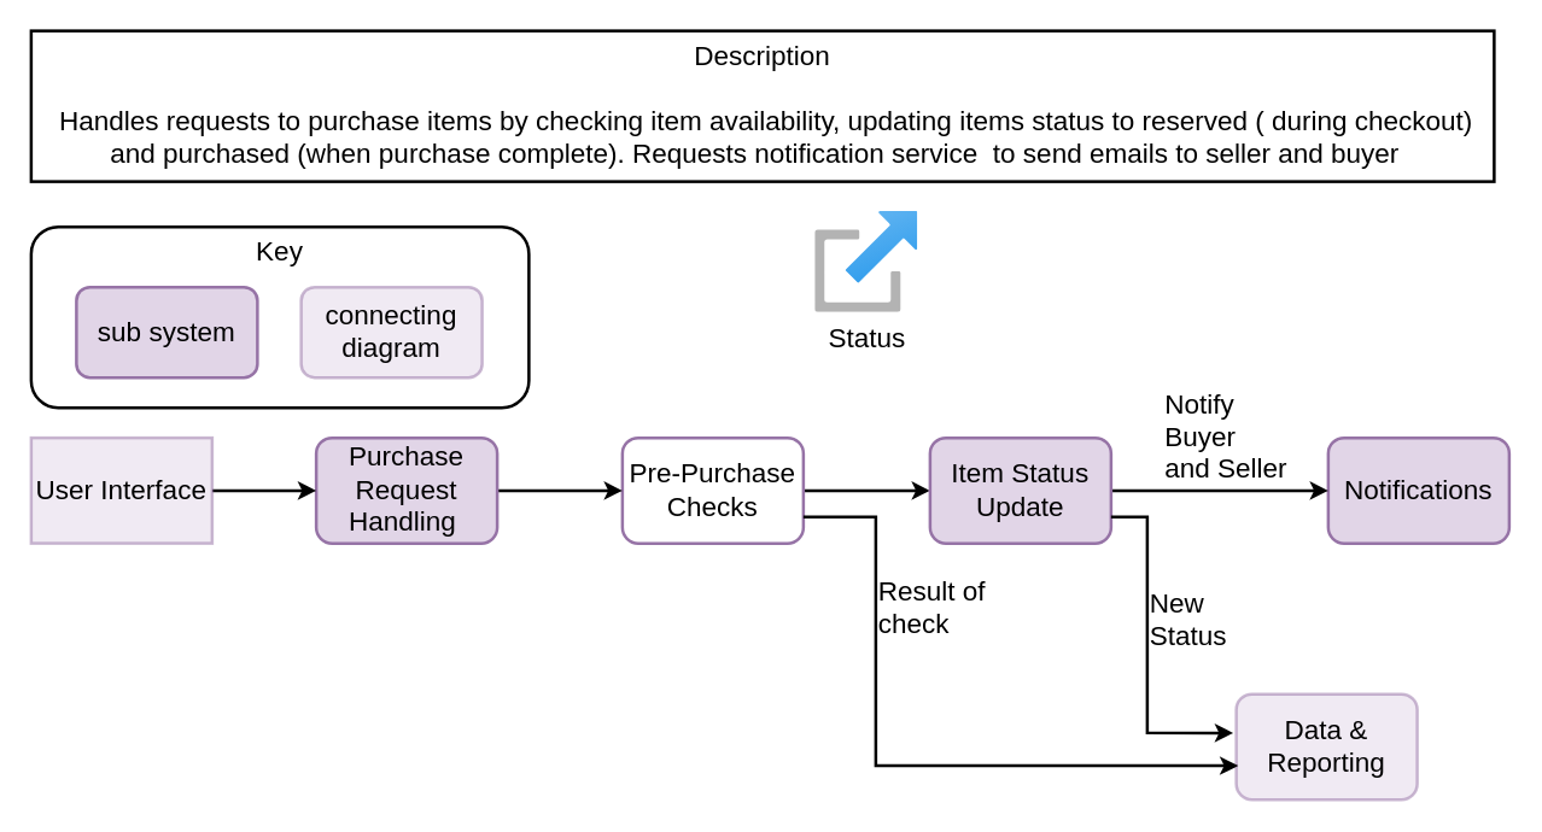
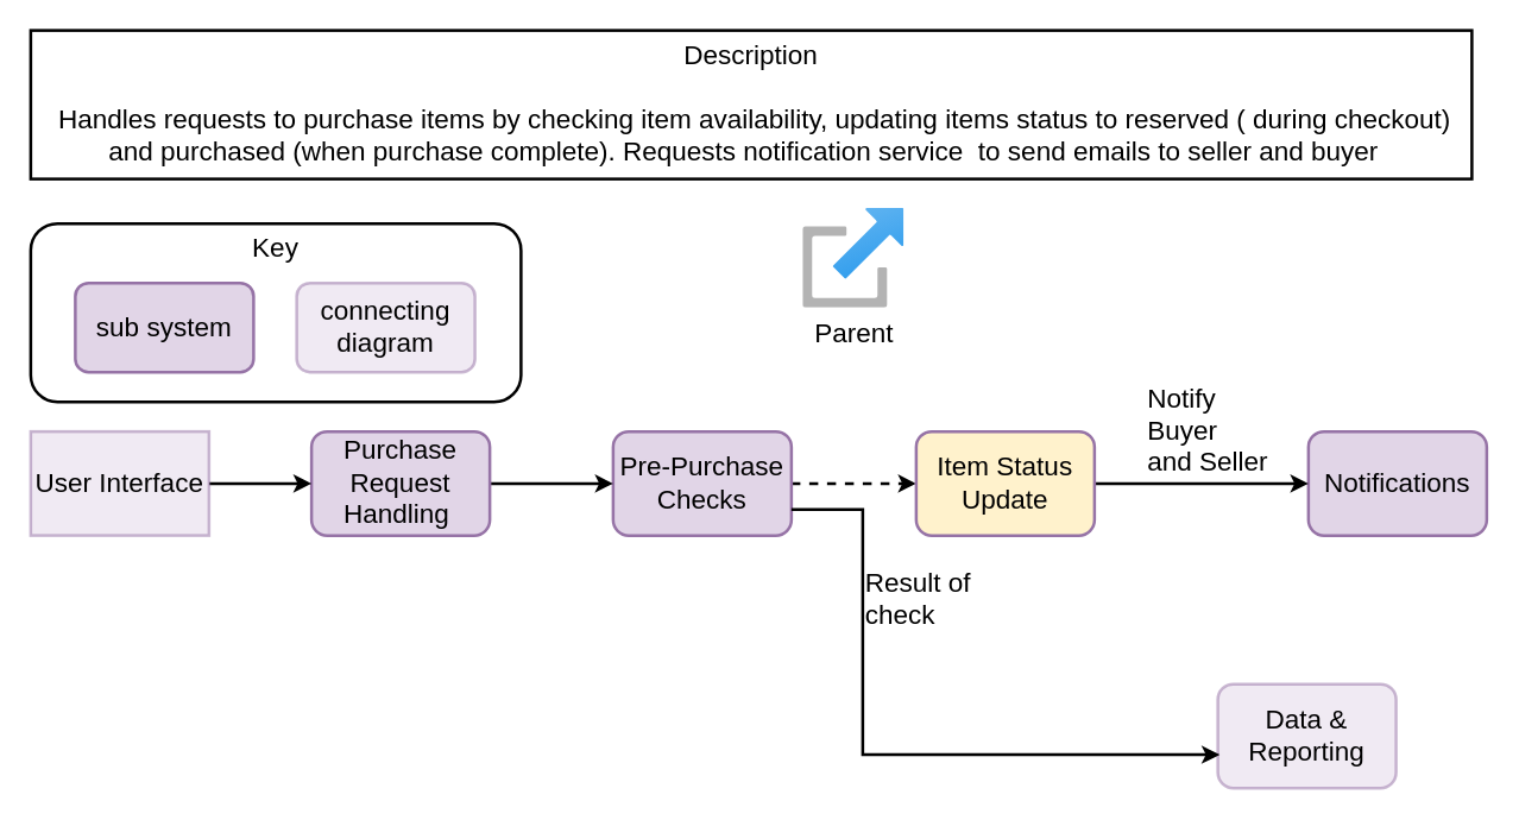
- <mxCell id="9" value="Status" style="image;aspect=fixed;html=1;points=[];align=center;fontSize=18;image=img/lib/azure2/general/Launch_Portal.svg;labelBackgroundColor=none;imageBackground=default;strokeWidth=2;" vertex="1" parent="1"><mxGeometry x="540" y="140" width="68" height="67" as="geometry" /></mxCell>
+ <mxCell id="9" value="Parent" style="image;aspect=fixed;html=1;points=[];align=center;fontSize=18;image=img/lib/azure2/general/Launch_Portal.svg;labelBackgroundColor=none;imageBackground=default;strokeWidth=2;" vertex="1" parent="1"><mxGeometry x="540" y="140" width="68" height="67" as="geometry" /></mxCell>
- <mxCell id="5" value="Pre-Purchase Checks" style="rounded=1;whiteSpace=wrap;html=1;fillColor=#ffffff;strokeColor=#9673a6;fontSize=18;strokeWidth=2;labelBackgroundColor=none;" vertex="1" parent="1"><mxGeometry x="412" y="290" width="120" height="70" as="geometry" /></mxCell>
+ <mxCell id="5" value="Pre-Purchase Checks" style="rounded=1;whiteSpace=wrap;html=1;fillColor=#e1d5e7;strokeColor=#9673a6;fontSize=18;strokeWidth=2;labelBackgroundColor=none;" vertex="1" parent="1"><mxGeometry x="412" y="290" width="120" height="70" as="geometry" /></mxCell>
- <mxCell id="4" style="edgeStyle=orthogonalEdgeStyle;rounded=0;orthogonalLoop=1;jettySize=auto;html=1;entryX=0;entryY=0.5;entryDx=0;entryDy=0;flowAnimation=0;strokeWidth=2;fontSize=18;labelBackgroundColor=none;" edge="1" parent="1" source="5" target="11"><mxGeometry relative="1" as="geometry" /></mxCell>
+ <mxCell id="4" style="edgeStyle=orthogonalEdgeStyle;rounded=0;orthogonalLoop=1;jettySize=auto;html=1;entryX=0;entryY=0.5;entryDx=0;entryDy=0;flowAnimation=0;strokeWidth=2;fontSize=18;labelBackgroundColor=none;dashed=1;" edge="1" parent="1" source="5" target="11"><mxGeometry relative="1" as="geometry" /></mxCell>
- <mxCell id="11" value="Item Status Update" style="rounded=1;whiteSpace=wrap;html=1;fillColor=#e1d5e7;strokeColor=#9673a6;fontSize=18;strokeWidth=2;labelBackgroundColor=none;" vertex="1" parent="1"><mxGeometry x="616" y="290" width="120" height="70" as="geometry" /></mxCell>
+ <mxCell id="11" value="Item Status Update" style="rounded=1;whiteSpace=wrap;html=1;fillColor=#fff2cc;strokeColor=#9673a6;fontSize=18;strokeWidth=2;labelBackgroundColor=none;" vertex="1" parent="1"><mxGeometry x="616" y="290" width="120" height="70" as="geometry" /></mxCell>
- <mxCell id="15" style="edgeStyle=orthogonalEdgeStyle;rounded=0;orthogonalLoop=1;jettySize=auto;html=1;entryX=-0.017;entryY=0.369;entryDx=0;entryDy=0;entryPerimeter=0;strokeWidth=2;exitX=1;exitY=0.75;exitDx=0;exitDy=0;labelBackgroundColor=none;fontSize=18;align=left;" edge="1" parent="1" source="11" target="14"><mxGeometry relative="1" as="geometry"><Array as="points"><mxPoint x="760" y="343" /><mxPoint x="760" y="486" /></Array></mxGeometry></mxCell>
- <mxCell id="16" value="New&amp;nbsp;&lt;div&gt;Status&lt;/div&gt;" style="edgeLabel;html=1;align=left;verticalAlign=middle;resizable=0;points=[];labelBackgroundColor=none;fontSize=18;" connectable="0" vertex="1" parent="15"><mxGeometry x="-0.147" relative="1" as="geometry"><mxPoint y="-4" as="offset" /></mxGeometry></mxCell>
